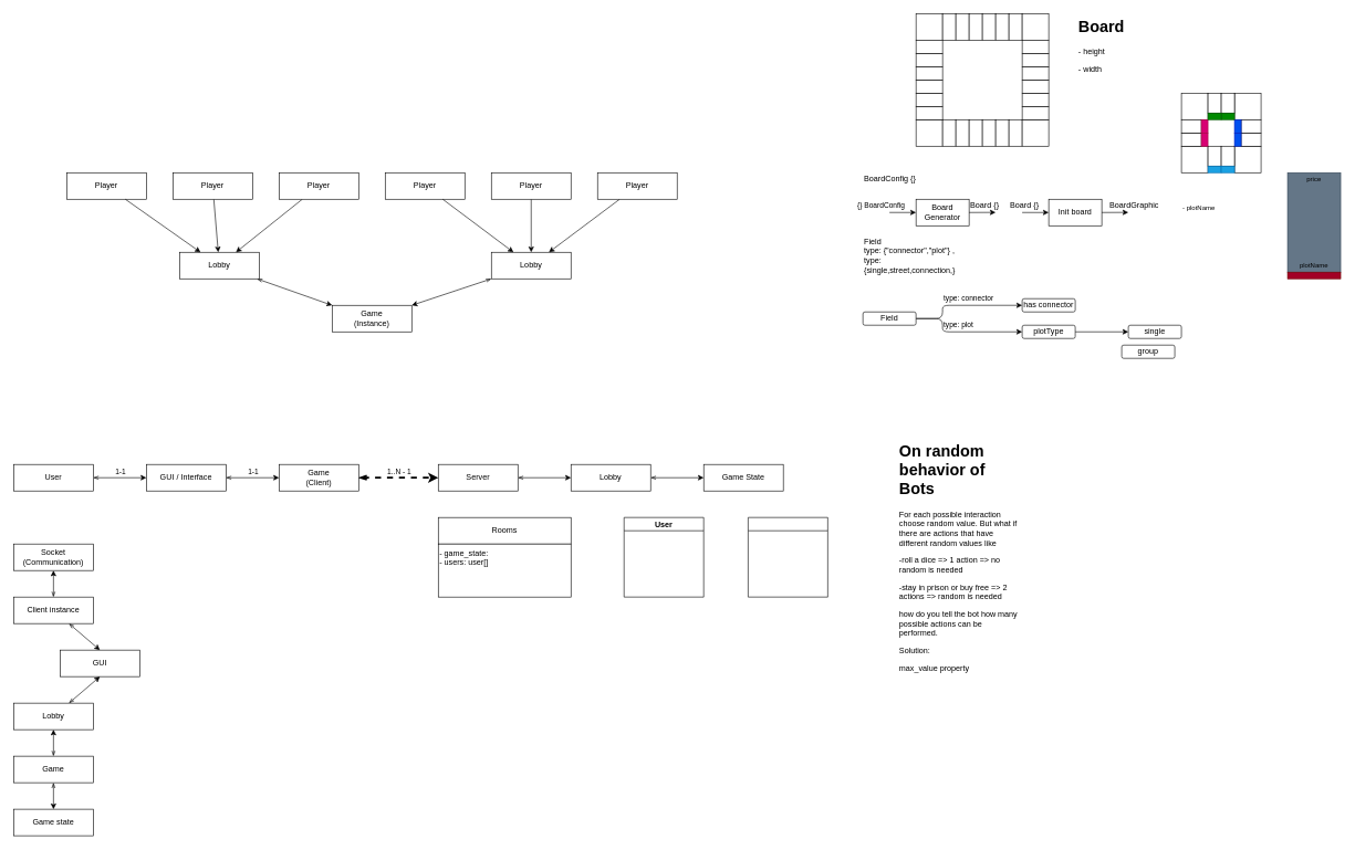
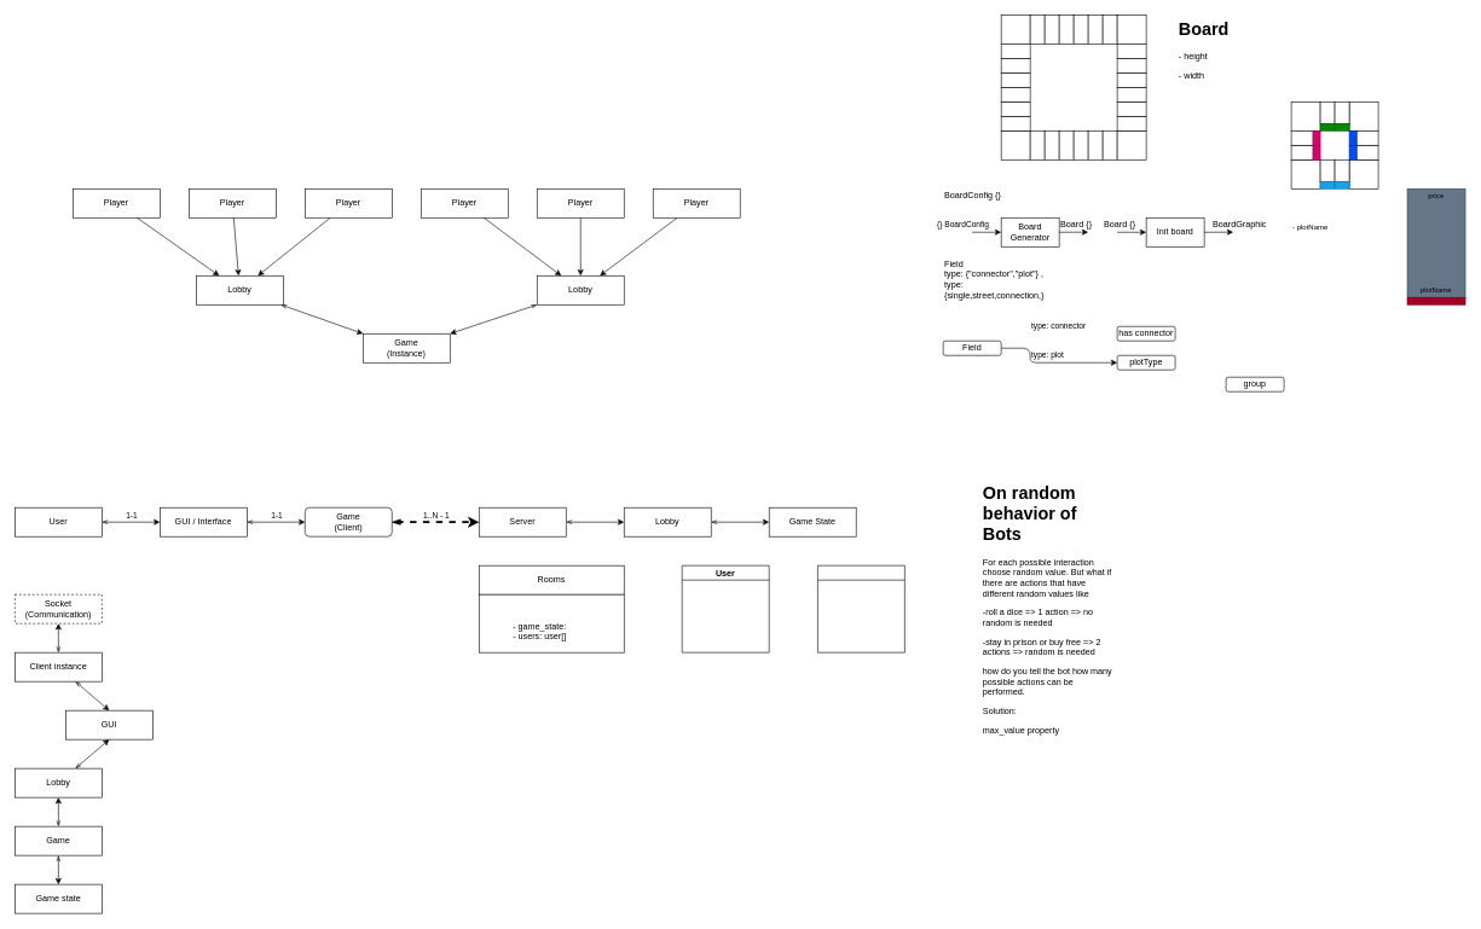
- <mxCell id="83" style="edgeStyle=none;html=1;exitX=1;exitY=0.5;exitDx=0;exitDy=0;entryX=0;entryY=0.5;entryDx=0;entryDy=0;fontSize=11;" edge="1" parent="1" source="85" target="86"><mxGeometry relative="1" as="geometry"><Array as="points"><mxPoint x="1420" y="480" /><mxPoint x="1420" y="460" /></Array></mxGeometry></mxCell>
- <mxCell id="95" style="edgeStyle=none;html=1;exitX=1;exitY=0.5;exitDx=0;exitDy=0;entryX=0;entryY=0.5;entryDx=0;entryDy=0;fontSize=11;" edge="1" parent="1" source="96" target="99"><mxGeometry relative="1" as="geometry" /></mxCell>
- <mxCell id="99" value="single" style="rounded=1;whiteSpace=wrap;html=1;" vertex="1" parent="1"><mxGeometry x="1700" y="490" width="80" height="20" as="geometry" /></mxCell>
- <mxCell id="29" value="Game&lt;br&gt;(Client)" style="rounded=0;whiteSpace=wrap;html=1;" parent="1" vertex="1"><mxGeometry y="700" width="120" height="40" as="geometry" x="420" /></mxCell>
+ <mxCell id="29" value="Game&lt;br&gt;(Client)" style="whiteSpace=wrap;html=1;rounded=1;" parent="1" vertex="1"><mxGeometry y="700" width="120" height="40" as="geometry" x="420" /></mxCell>
- <mxCell id="49" value="- game_state:&lt;br&gt;- users: user[]" style="text;html=1;align=left;verticalAlign=top;resizable=0;points=[];autosize=1;strokeColor=none;fillColor=none;" parent="1" vertex="1"><mxGeometry x="660" y="820" width="90" height="30" as="geometry" /></mxCell>
+ <mxCell id="49" value="- game_state:&lt;br&gt;- users: user[]" style="text;html=1;align=left;verticalAlign=top;resizable=0;points=[];autosize=1;strokeColor=none;fillColor=none;" parent="1" vertex="1"><mxGeometry x="705" y="850" width="90" height="30" as="geometry" /></mxCell>
- <mxCell id="41" value="Socket (Communication)" style="rounded=0;whiteSpace=wrap;html=1;" parent="1" vertex="1"><mxGeometry x="20" y="820" width="120" height="40" as="geometry" /></mxCell>
+ <mxCell id="41" value="Socket (Communication)" style="rounded=0;whiteSpace=wrap;html=1;dashed=1;" parent="1" vertex="1"><mxGeometry x="20" y="820" width="120" height="40" as="geometry" /></mxCell>
